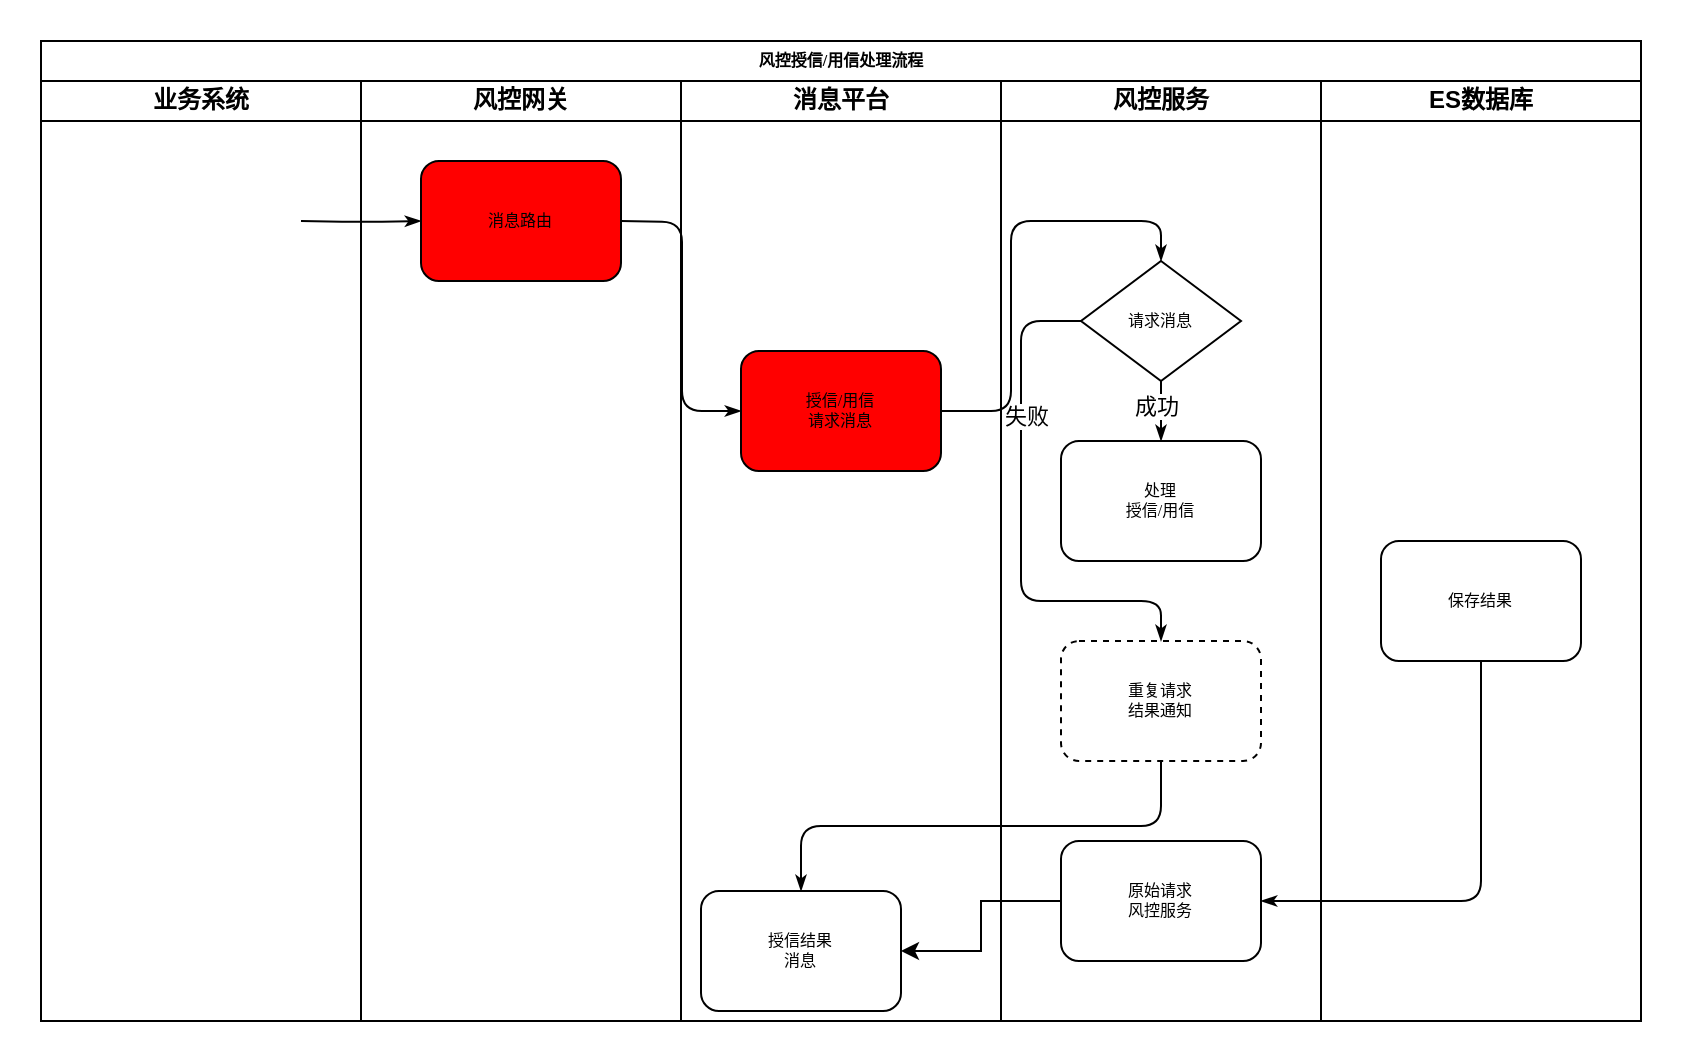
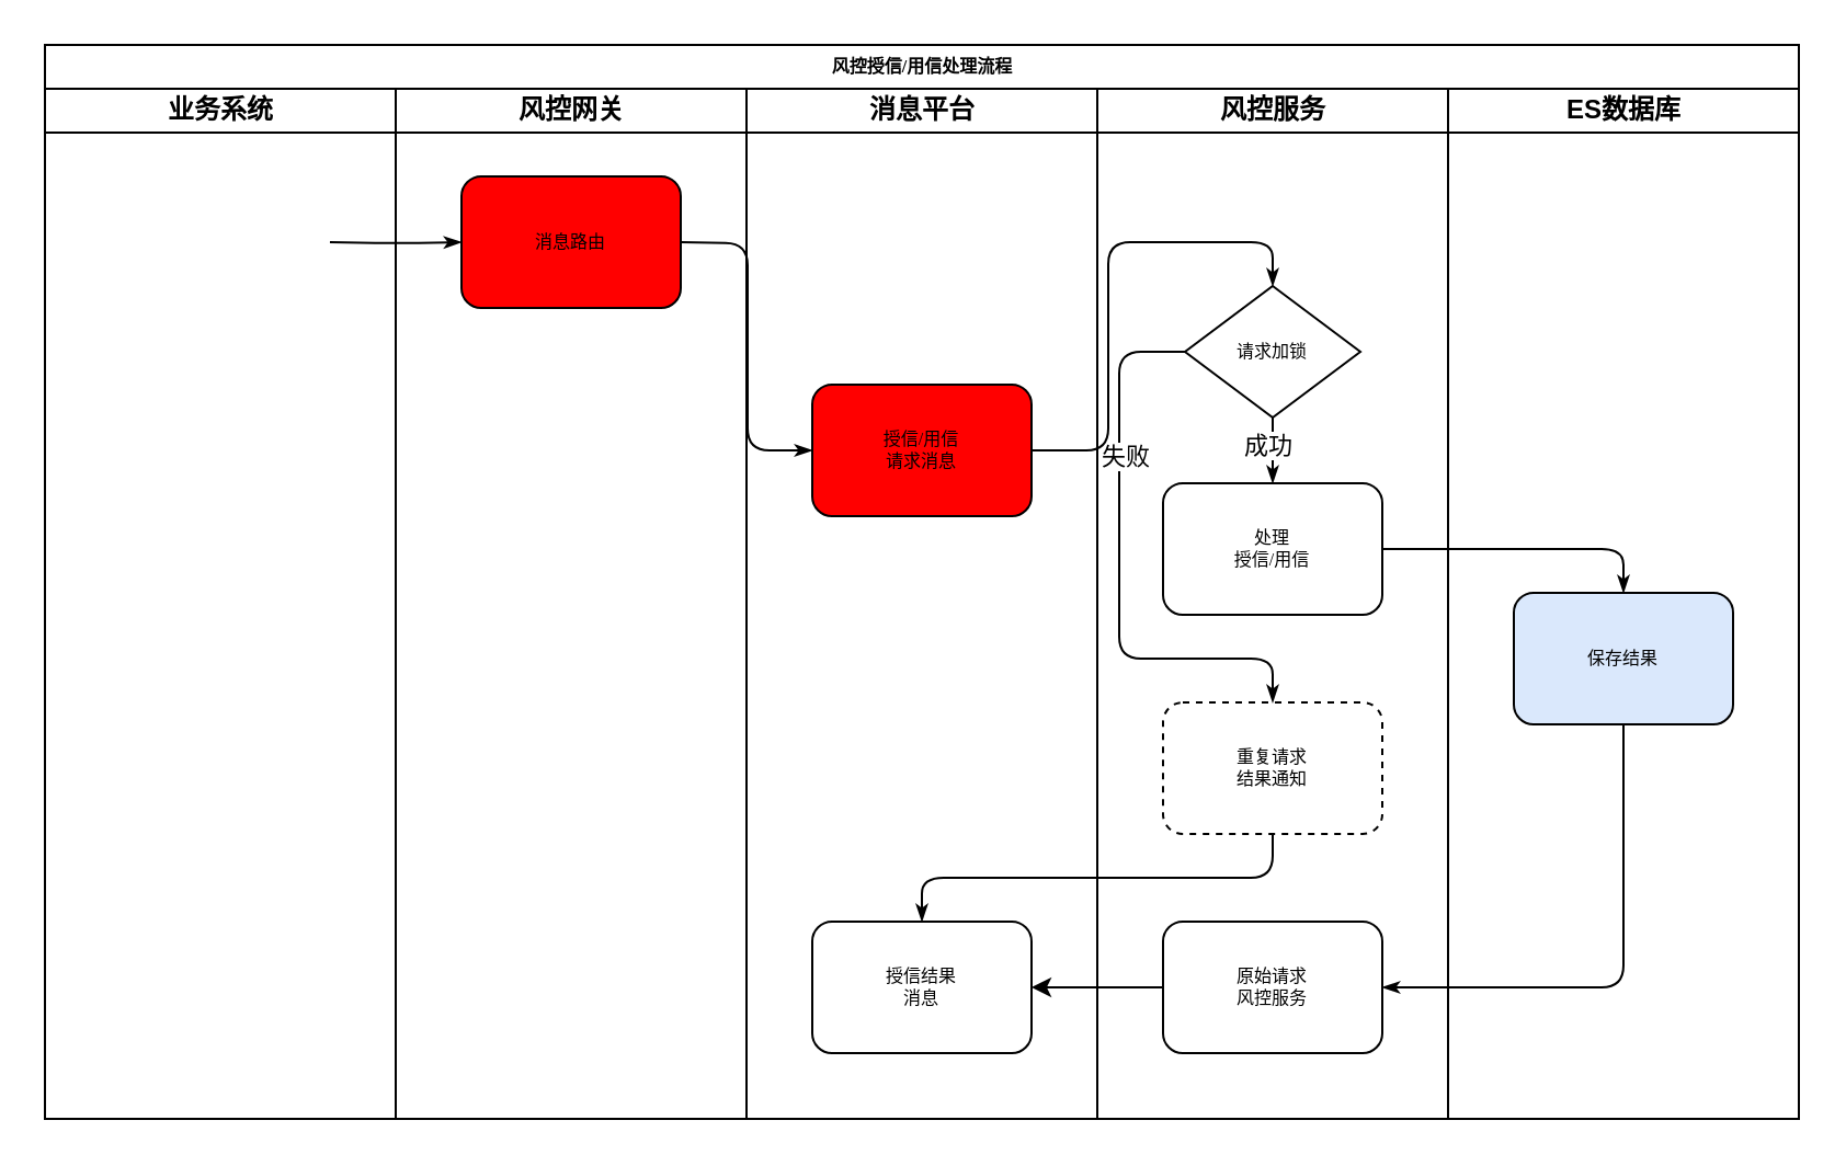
- <mxCell id="12" value="请求消息" style="rhombus;whiteSpace=wrap;html=1;rounded=0;shadow=0;labelBackgroundColor=none;strokeWidth=1;fontFamily=Verdana;fontSize=8;align=center;" parent="11" vertex="1"><mxGeometry x="40" y="90" width="80" height="60" as="geometry" /></mxCell>
+ <mxCell id="12" value="请求加锁" style="rhombus;whiteSpace=wrap;html=1;rounded=0;shadow=0;labelBackgroundColor=none;strokeWidth=1;fontFamily=Verdana;fontSize=8;align=center;" parent="11" vertex="1"><mxGeometry x="40" y="90" width="80" height="60" as="geometry" /></mxCell>
+ <mxCell id="5" style="edgeStyle=orthogonalEdgeStyle;rounded=1;html=1;labelBackgroundColor=none;startArrow=none;startFill=0;startSize=5;endArrow=classicThin;endFill=1;endSize=5;jettySize=auto;orthogonalLoop=1;strokeWidth=1;fontFamily=Verdana;fontSize=8;entryX=0.5;entryY=0;entryDx=0;entryDy=0;" parent="2" source="13" target="21" edge="1"><mxGeometry relative="1" as="geometry"><mxPoint x="670" y="450" as="targetPoint" /></mxGeometry></mxCell>
- <mxCell id="21" value="保存结果" style="rounded=1;whiteSpace=wrap;html=1;shadow=0;labelBackgroundColor=none;strokeWidth=1;fontFamily=Verdana;fontSize=8;align=center;" vertex="1" parent="20"><mxGeometry x="30" y="230" width="100" height="60" as="geometry" /></mxCell>
+ <mxCell id="21" value="保存结果" style="rounded=1;whiteSpace=wrap;html=1;shadow=0;labelBackgroundColor=none;strokeWidth=1;fontFamily=Verdana;fontSize=8;align=center;fillColor=#dae8fc;" vertex="1" parent="20"><mxGeometry x="30" y="230" width="100" height="60" as="geometry" /></mxCell>
- <mxCell id="10" value="授信结果&lt;br&gt;消息" style="rounded=1;whiteSpace=wrap;html=1;shadow=0;labelBackgroundColor=none;strokeWidth=1;fontFamily=Verdana;fontSize=8;align=center;" vertex="1" parent="8"><mxGeometry x="10" y="405" width="100" height="60" as="geometry" /></mxCell>
+ <mxCell id="10" value="授信结果&lt;br&gt;消息" style="rounded=1;whiteSpace=wrap;html=1;shadow=0;labelBackgroundColor=none;strokeWidth=1;fontFamily=Verdana;fontSize=8;align=center;" vertex="1" parent="8"><mxGeometry x="30" y="380" width="100" height="60" as="geometry" /></mxCell>
